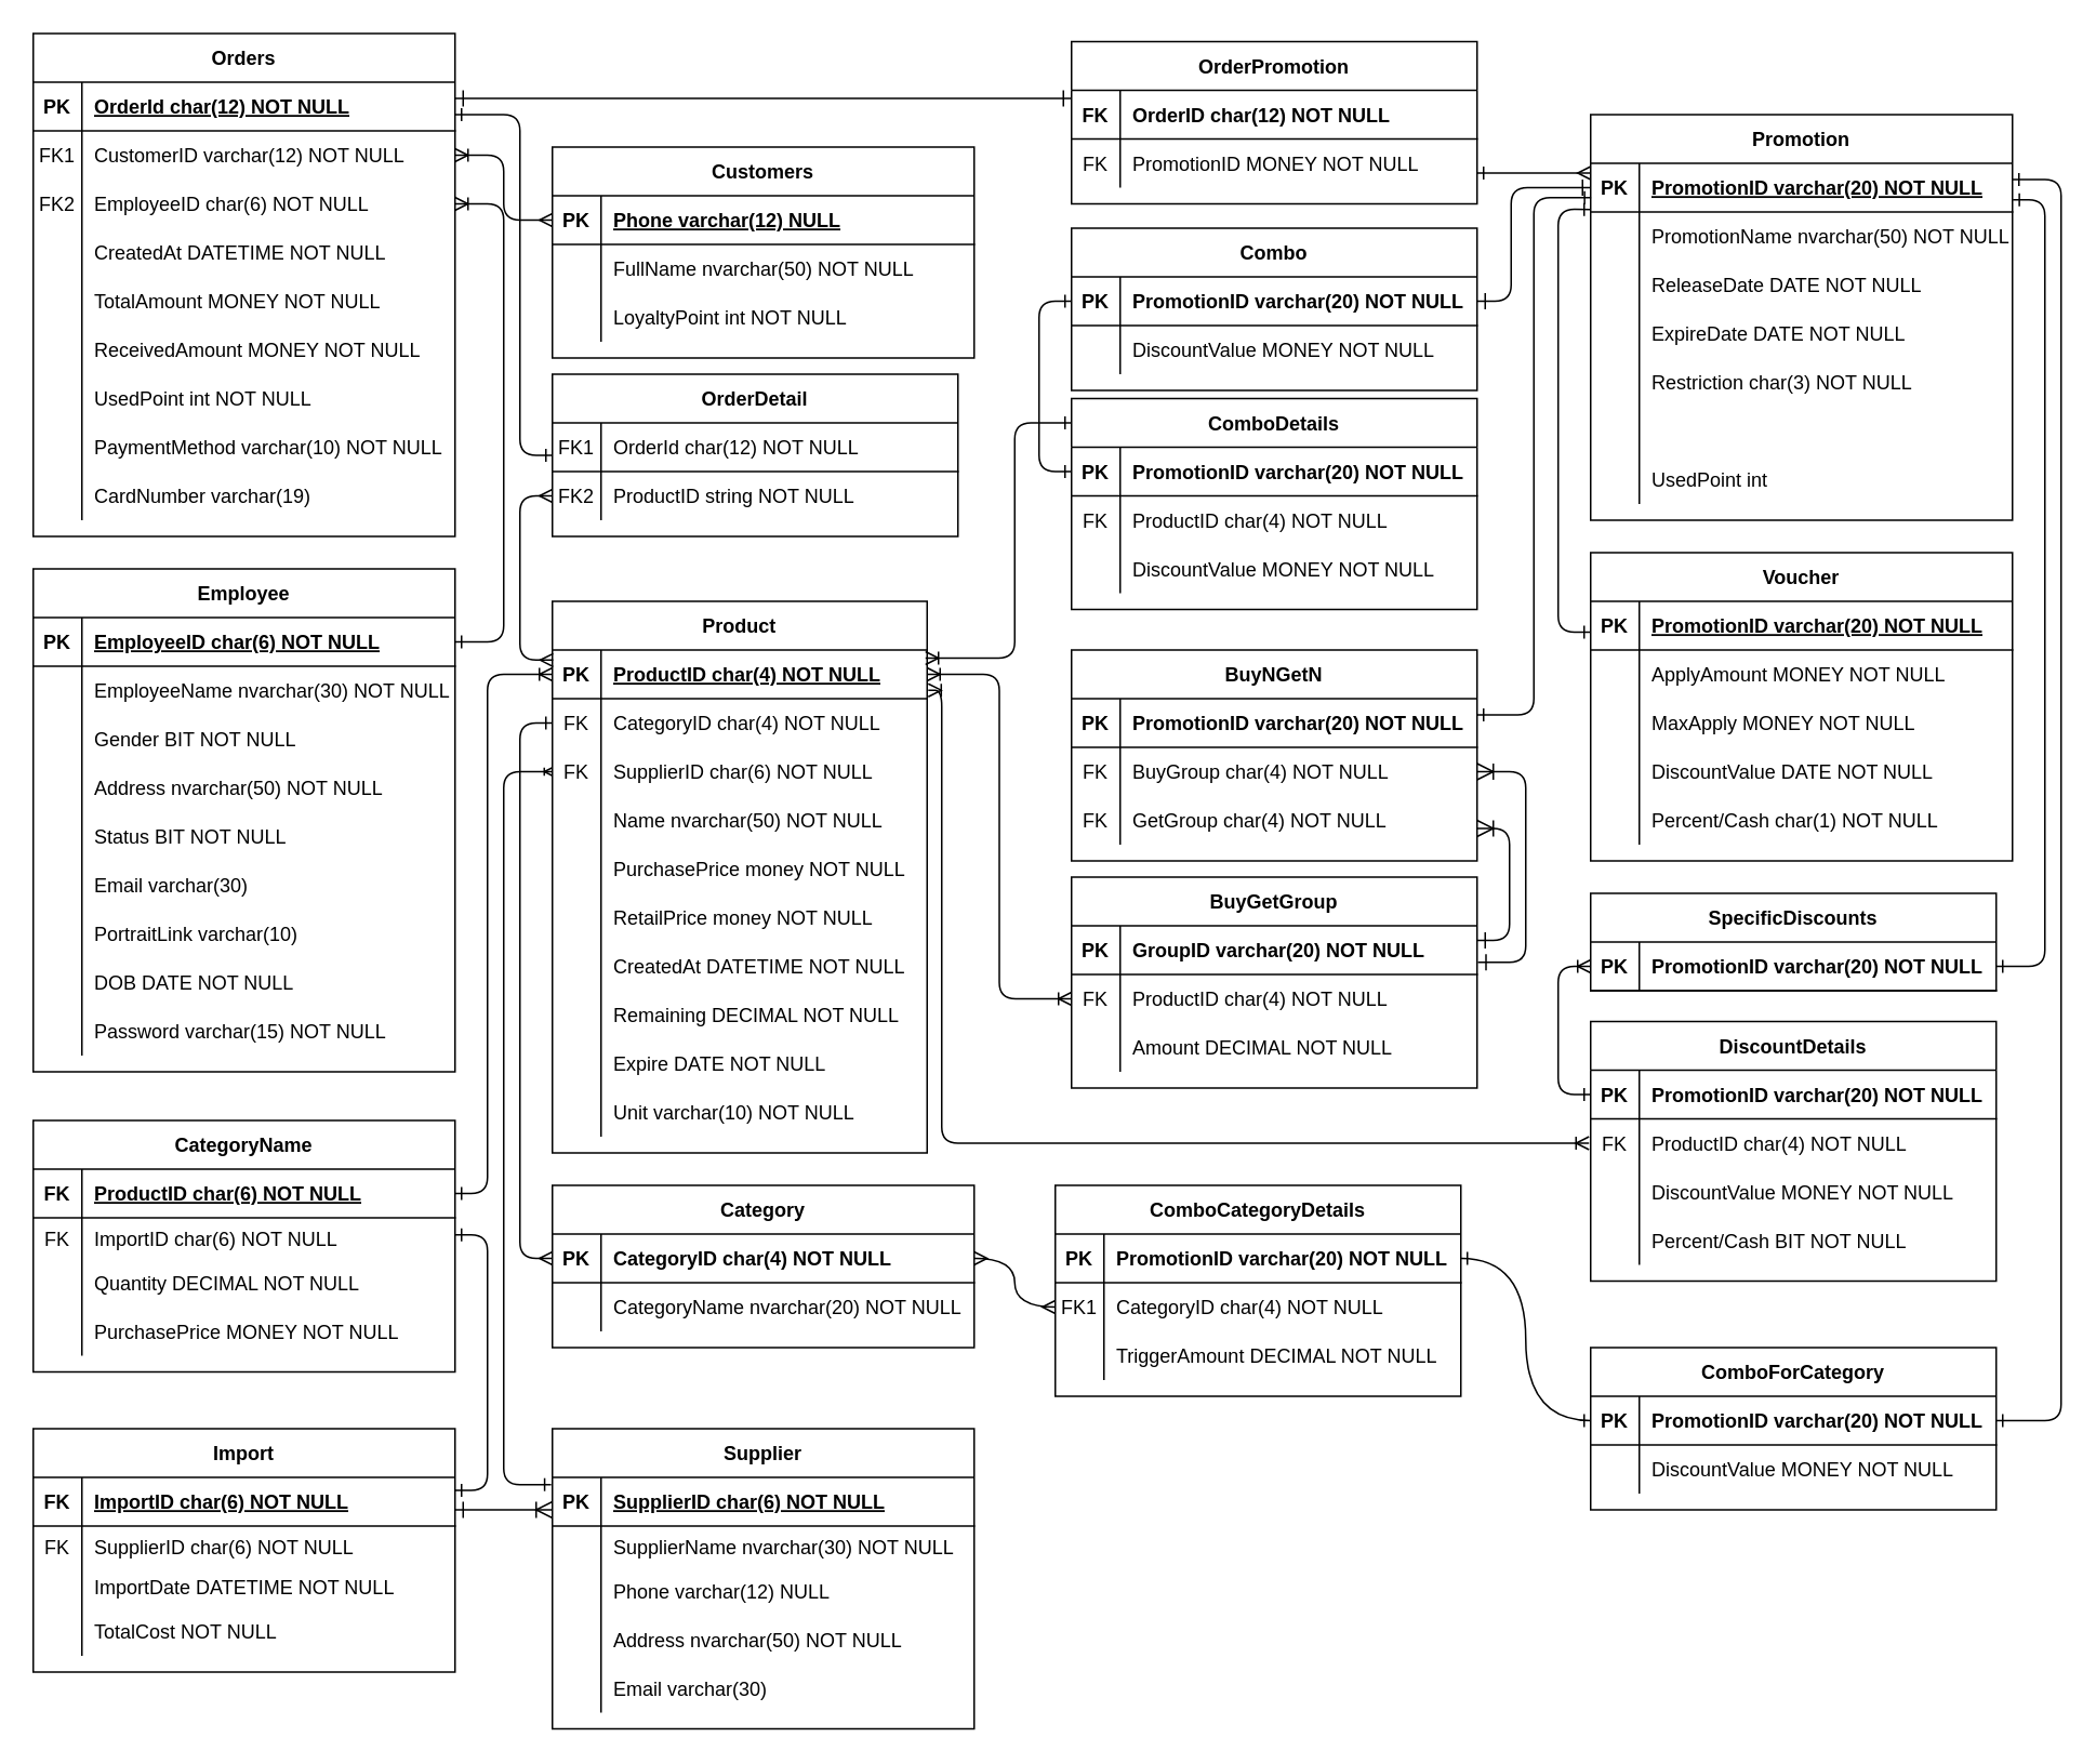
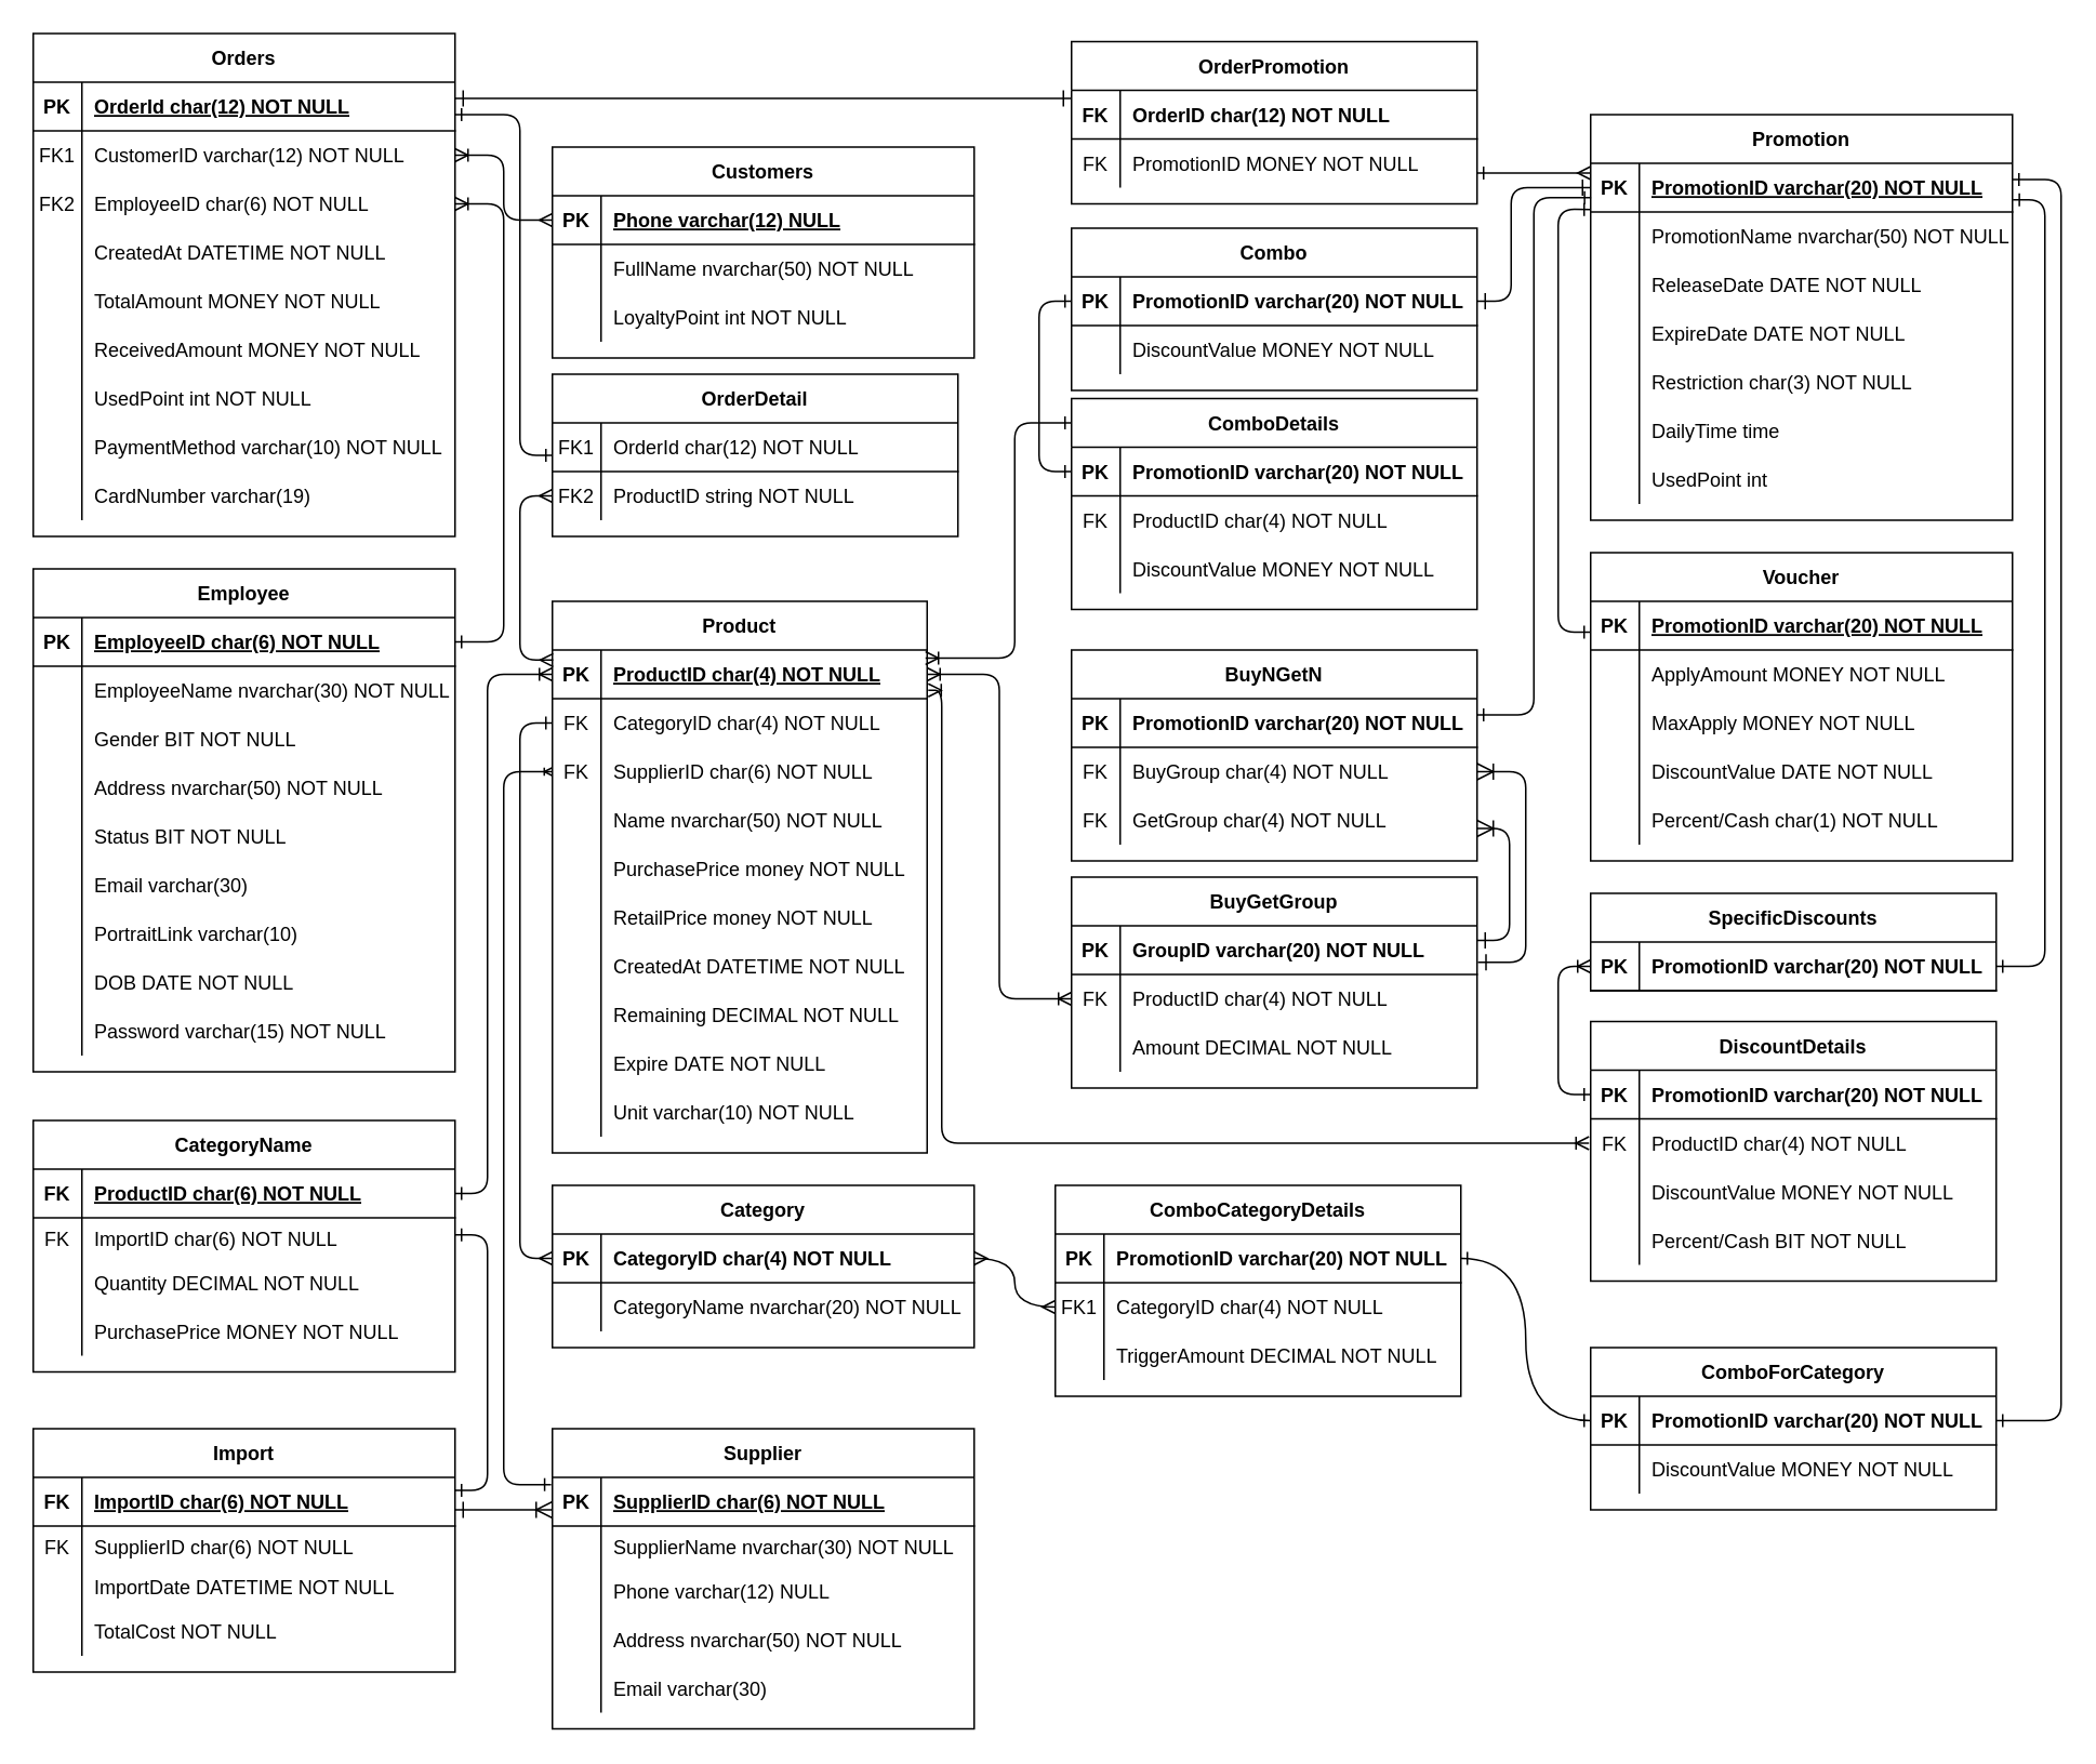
+ <mxCell id="128" value="DailyTime time " style="shape=partialRectangle;overflow=hidden;connectable=0;fillColor=none;top=0;left=0;bottom=0;right=0;align=left;spacingLeft=6;" parent="126" vertex="1"><mxGeometry x="30" width="230" height="30" as="geometry"><mxRectangle width="230" height="30" as="alternateBounds" /></mxGeometry></mxCell>
